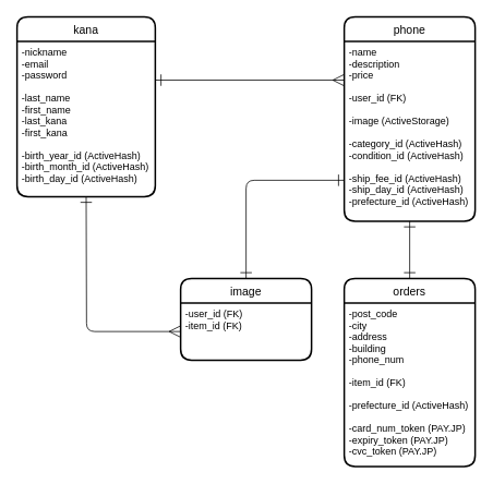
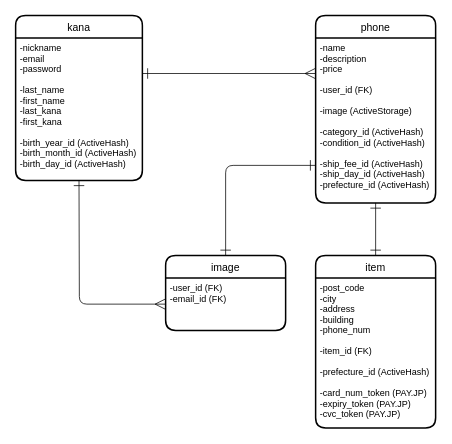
- <mxCell id="7" value="orders" style="swimlane;childLayout=stackLayout;horizontal=1;startSize=30;horizontalStack=0;rounded=1;fontSize=14;fontStyle=0;strokeWidth=2;resizeParent=0;resizeLast=1;shadow=0;dashed=0;align=center;" vertex="1" parent="1"><mxGeometry x="420" y="340" width="160" height="230" as="geometry" /></mxCell>
+ <mxCell id="7" value="item" style="swimlane;childLayout=stackLayout;horizontal=1;startSize=30;horizontalStack=0;rounded=1;fontSize=14;fontStyle=0;strokeWidth=2;resizeParent=0;resizeLast=1;shadow=0;dashed=0;align=center;" vertex="1" parent="1"><mxGeometry x="420" y="340" width="160" height="230" as="geometry" /></mxCell>
- <mxCell id="11" value="-user_id (FK)&#10;-item_id (FK)&#10;" style="align=left;strokeColor=none;fillColor=none;spacingLeft=4;fontSize=12;verticalAlign=top;resizable=0;rotatable=0;part=1;" vertex="1" parent="10"><mxGeometry y="30" width="160" height="70" as="geometry" /></mxCell>
+ <mxCell id="11" value="-user_id (FK)&#10;-email_id (FK)&#10;" style="align=left;strokeColor=none;fillColor=none;spacingLeft=4;fontSize=12;verticalAlign=top;resizable=0;rotatable=0;part=1;" vertex="1" parent="10"><mxGeometry y="30" width="160" height="70" as="geometry" /></mxCell>
